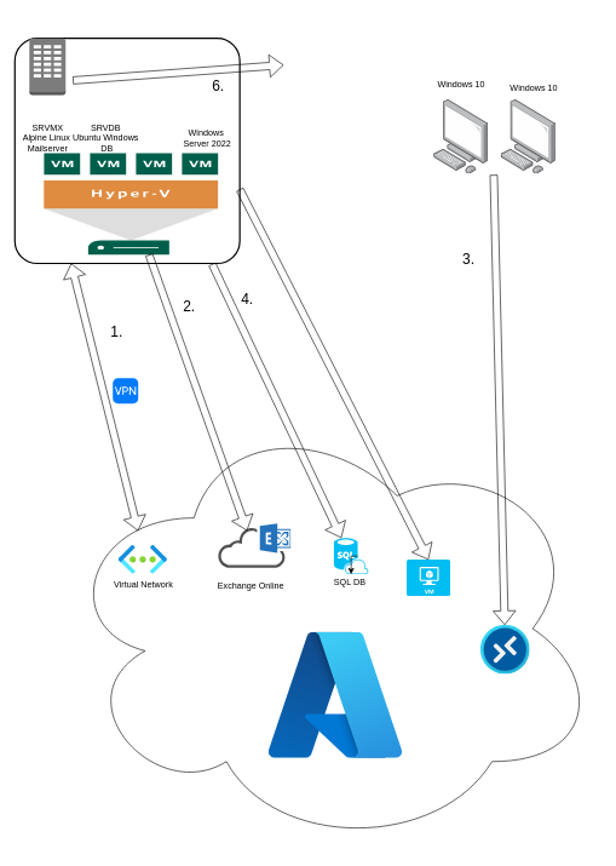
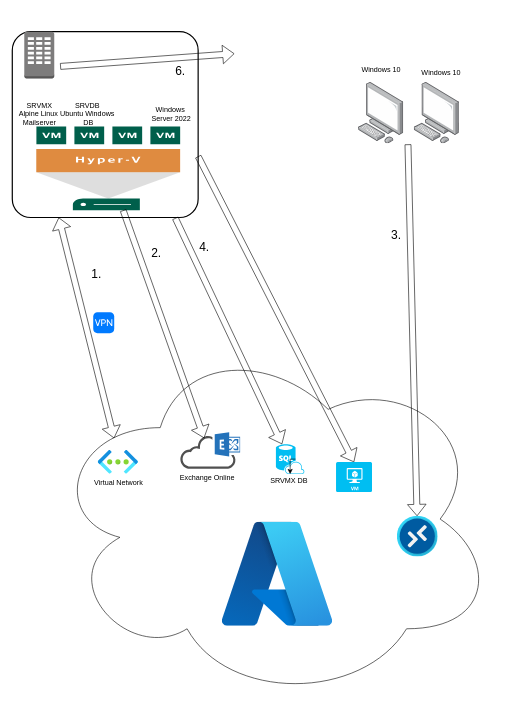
- <mxCell id="29" value="&lt;font style=&quot;font-size: 20px;&quot;&gt;3.&lt;/font&gt;" style="text;html=1;align=center;verticalAlign=middle;resizable=0;points=[];autosize=1;strokeColor=none;fillColor=none;" vertex="1" parent="1"><mxGeometry x="625" y="335" width="40" height="40" as="geometry" /></mxCell>
+ <mxCell id="29" value="&lt;font style=&quot;font-size: 20px;&quot;&gt;3.&lt;/font&gt;" style="text;html=1;align=center;verticalAlign=middle;resizable=0;points=[];autosize=1;strokeColor=none;fillColor=none;" vertex="1" parent="1"><mxGeometry x="640" y="370" width="40" height="40" as="geometry" /></mxCell>
- <mxCell id="32" value="SQL DB&amp;nbsp;" style="text;html=1;align=center;verticalAlign=middle;resizable=0;points=[];autosize=1;strokeColor=none;fillColor=none;" vertex="1" parent="1"><mxGeometry x="448.45" y="787" width="70" height="30" as="geometry" /></mxCell>
+ <mxCell id="32" value="SRVMX DB&amp;nbsp;" style="text;html=1;align=center;verticalAlign=middle;resizable=0;points=[];autosize=1;strokeColor=none;fillColor=none;" vertex="1" parent="1"><mxGeometry x="448.45" y="787" width="70" height="30" as="geometry" /></mxCell>
- <mxCell id="31" value="Exchange Online" style="text;html=1;align=center;verticalAlign=middle;resizable=0;points=[];autosize=1;strokeColor=none;fillColor=none;" vertex="1" parent="1"><mxGeometry x="290" y="791" width="110" height="30" as="geometry" /></mxCell>
+ <mxCell id="31" value="Exchange Online" style="text;html=1;align=center;verticalAlign=middle;resizable=0;points=[];autosize=1;strokeColor=none;fillColor=none;" vertex="1" parent="1"><mxGeometry x="290" y="781" width="110" height="30" as="geometry" /></mxCell>
